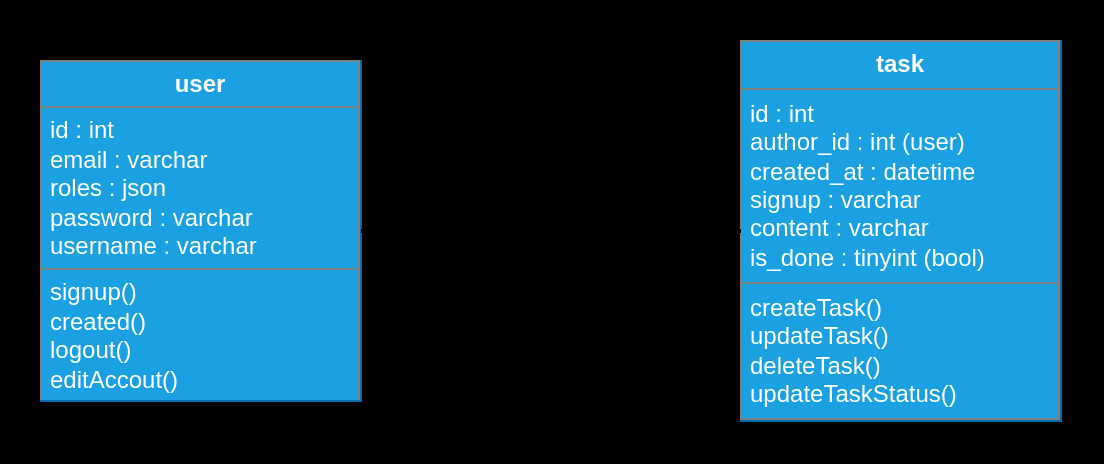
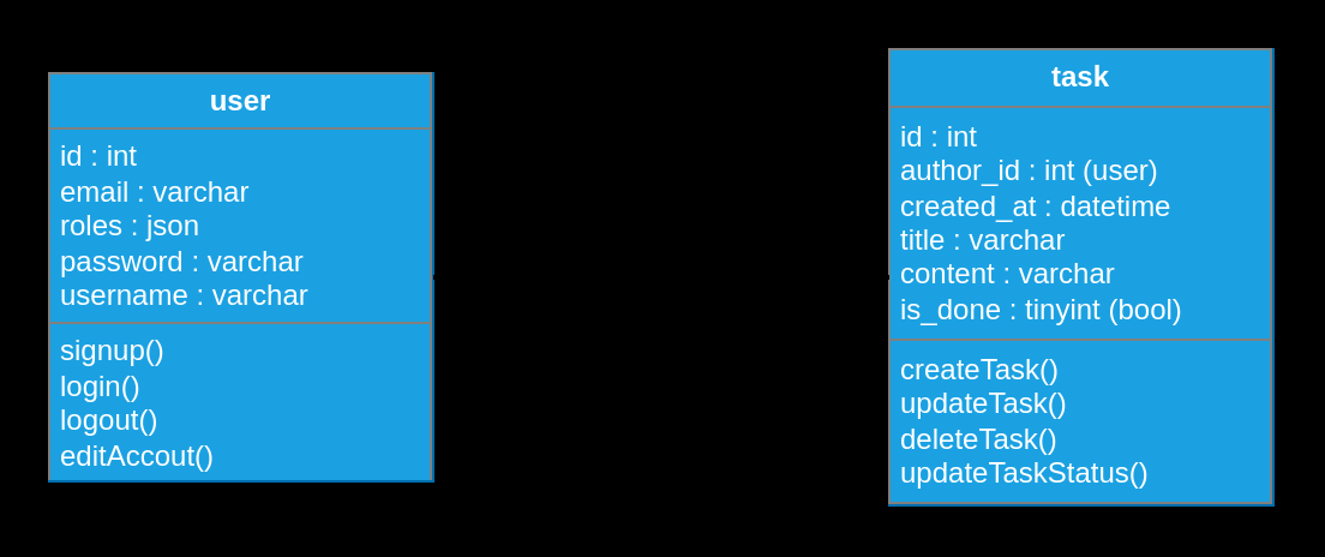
- <mxCell id="3" value="&lt;table border=&quot;1&quot; width=&quot;100%&quot; height=&quot;100%&quot; cellpadding=&quot;4&quot; style=&quot;width:100%;height:100%;border-collapse:collapse;&quot;&gt;&lt;tbody&gt;&lt;tr&gt;&lt;th align=&quot;center&quot;&gt;&lt;b&gt;task&lt;/b&gt;&lt;/th&gt;&lt;/tr&gt;&lt;tr&gt;&lt;td&gt;id : int&lt;br&gt;author_id : int (user)&lt;br&gt;created_at : datetime&lt;br&gt;signup : varchar&lt;br&gt;content : varchar&lt;br&gt;is_done : tinyint (bool)&lt;/td&gt;&lt;/tr&gt;&lt;tr&gt;&lt;td&gt;createTask()&lt;br&gt;updateTask()&lt;br&gt;deleteTask()&lt;br&gt;updateTaskStatus()&lt;/td&gt;&lt;/tr&gt;&lt;/tbody&gt;&lt;/table&gt;" style="text;html=1;whiteSpace=wrap;strokeColor=#006EAF;fillColor=#1ba1e2;overflow=fill;fontColor=#ffffff;" parent="1" vertex="1"><mxGeometry x="370" y="20" width="160" height="190" as="geometry" /></mxCell>
+ <mxCell id="3" value="&lt;table border=&quot;1&quot; width=&quot;100%&quot; height=&quot;100%&quot; cellpadding=&quot;4&quot; style=&quot;width:100%;height:100%;border-collapse:collapse;&quot;&gt;&lt;tbody&gt;&lt;tr&gt;&lt;th align=&quot;center&quot;&gt;&lt;b&gt;task&lt;/b&gt;&lt;/th&gt;&lt;/tr&gt;&lt;tr&gt;&lt;td&gt;id : int&lt;br&gt;author_id : int (user)&lt;br&gt;created_at : datetime&lt;br&gt;title : varchar&lt;br&gt;content : varchar&lt;br&gt;is_done : tinyint (bool)&lt;/td&gt;&lt;/tr&gt;&lt;tr&gt;&lt;td&gt;createTask()&lt;br&gt;updateTask()&lt;br&gt;deleteTask()&lt;br&gt;updateTaskStatus()&lt;/td&gt;&lt;/tr&gt;&lt;/tbody&gt;&lt;/table&gt;" style="text;html=1;whiteSpace=wrap;strokeColor=#006EAF;fillColor=#1ba1e2;overflow=fill;fontColor=#ffffff;" parent="1" vertex="1"><mxGeometry x="370" y="20" width="160" height="190" as="geometry" /></mxCell>
- <mxCell id="2" value="&lt;table border=&quot;1&quot; width=&quot;100%&quot; height=&quot;100%&quot; cellpadding=&quot;4&quot; style=&quot;width:100%;height:100%;border-collapse:collapse;&quot;&gt;&lt;tbody&gt;&lt;tr&gt;&lt;th align=&quot;center&quot;&gt;&lt;b&gt;user&lt;/b&gt;&lt;/th&gt;&lt;/tr&gt;&lt;tr&gt;&lt;td&gt;id : int&lt;br&gt;email : varchar&lt;br&gt;roles : json&lt;br&gt;password : varchar&lt;br&gt;username : varchar&lt;/td&gt;&lt;/tr&gt;&lt;tr&gt;&lt;td&gt;signup()&lt;br&gt;created()&lt;br&gt;logout()&lt;br&gt;editAccout()&lt;/td&gt;&lt;/tr&gt;&lt;/tbody&gt;&lt;/table&gt;" style="text;html=1;whiteSpace=wrap;strokeColor=#006EAF;fillColor=#1ba1e2;overflow=fill;fontColor=#ffffff;" parent="1" vertex="1"><mxGeometry x="20" y="30" width="160" height="170" as="geometry" /></mxCell>
+ <mxCell id="2" value="&lt;table border=&quot;1&quot; width=&quot;100%&quot; height=&quot;100%&quot; cellpadding=&quot;4&quot; style=&quot;width:100%;height:100%;border-collapse:collapse;&quot;&gt;&lt;tbody&gt;&lt;tr&gt;&lt;th align=&quot;center&quot;&gt;&lt;b&gt;user&lt;/b&gt;&lt;/th&gt;&lt;/tr&gt;&lt;tr&gt;&lt;td&gt;id : int&lt;br&gt;email : varchar&lt;br&gt;roles : json&lt;br&gt;password : varchar&lt;br&gt;username : varchar&lt;/td&gt;&lt;/tr&gt;&lt;tr&gt;&lt;td&gt;signup()&lt;br&gt;login()&lt;br&gt;logout()&lt;br&gt;editAccout()&lt;/td&gt;&lt;/tr&gt;&lt;/tbody&gt;&lt;/table&gt;" style="text;html=1;whiteSpace=wrap;strokeColor=#006EAF;fillColor=#1ba1e2;overflow=fill;fontColor=#ffffff;" parent="1" vertex="1"><mxGeometry x="20" y="30" width="160" height="170" as="geometry" /></mxCell>
